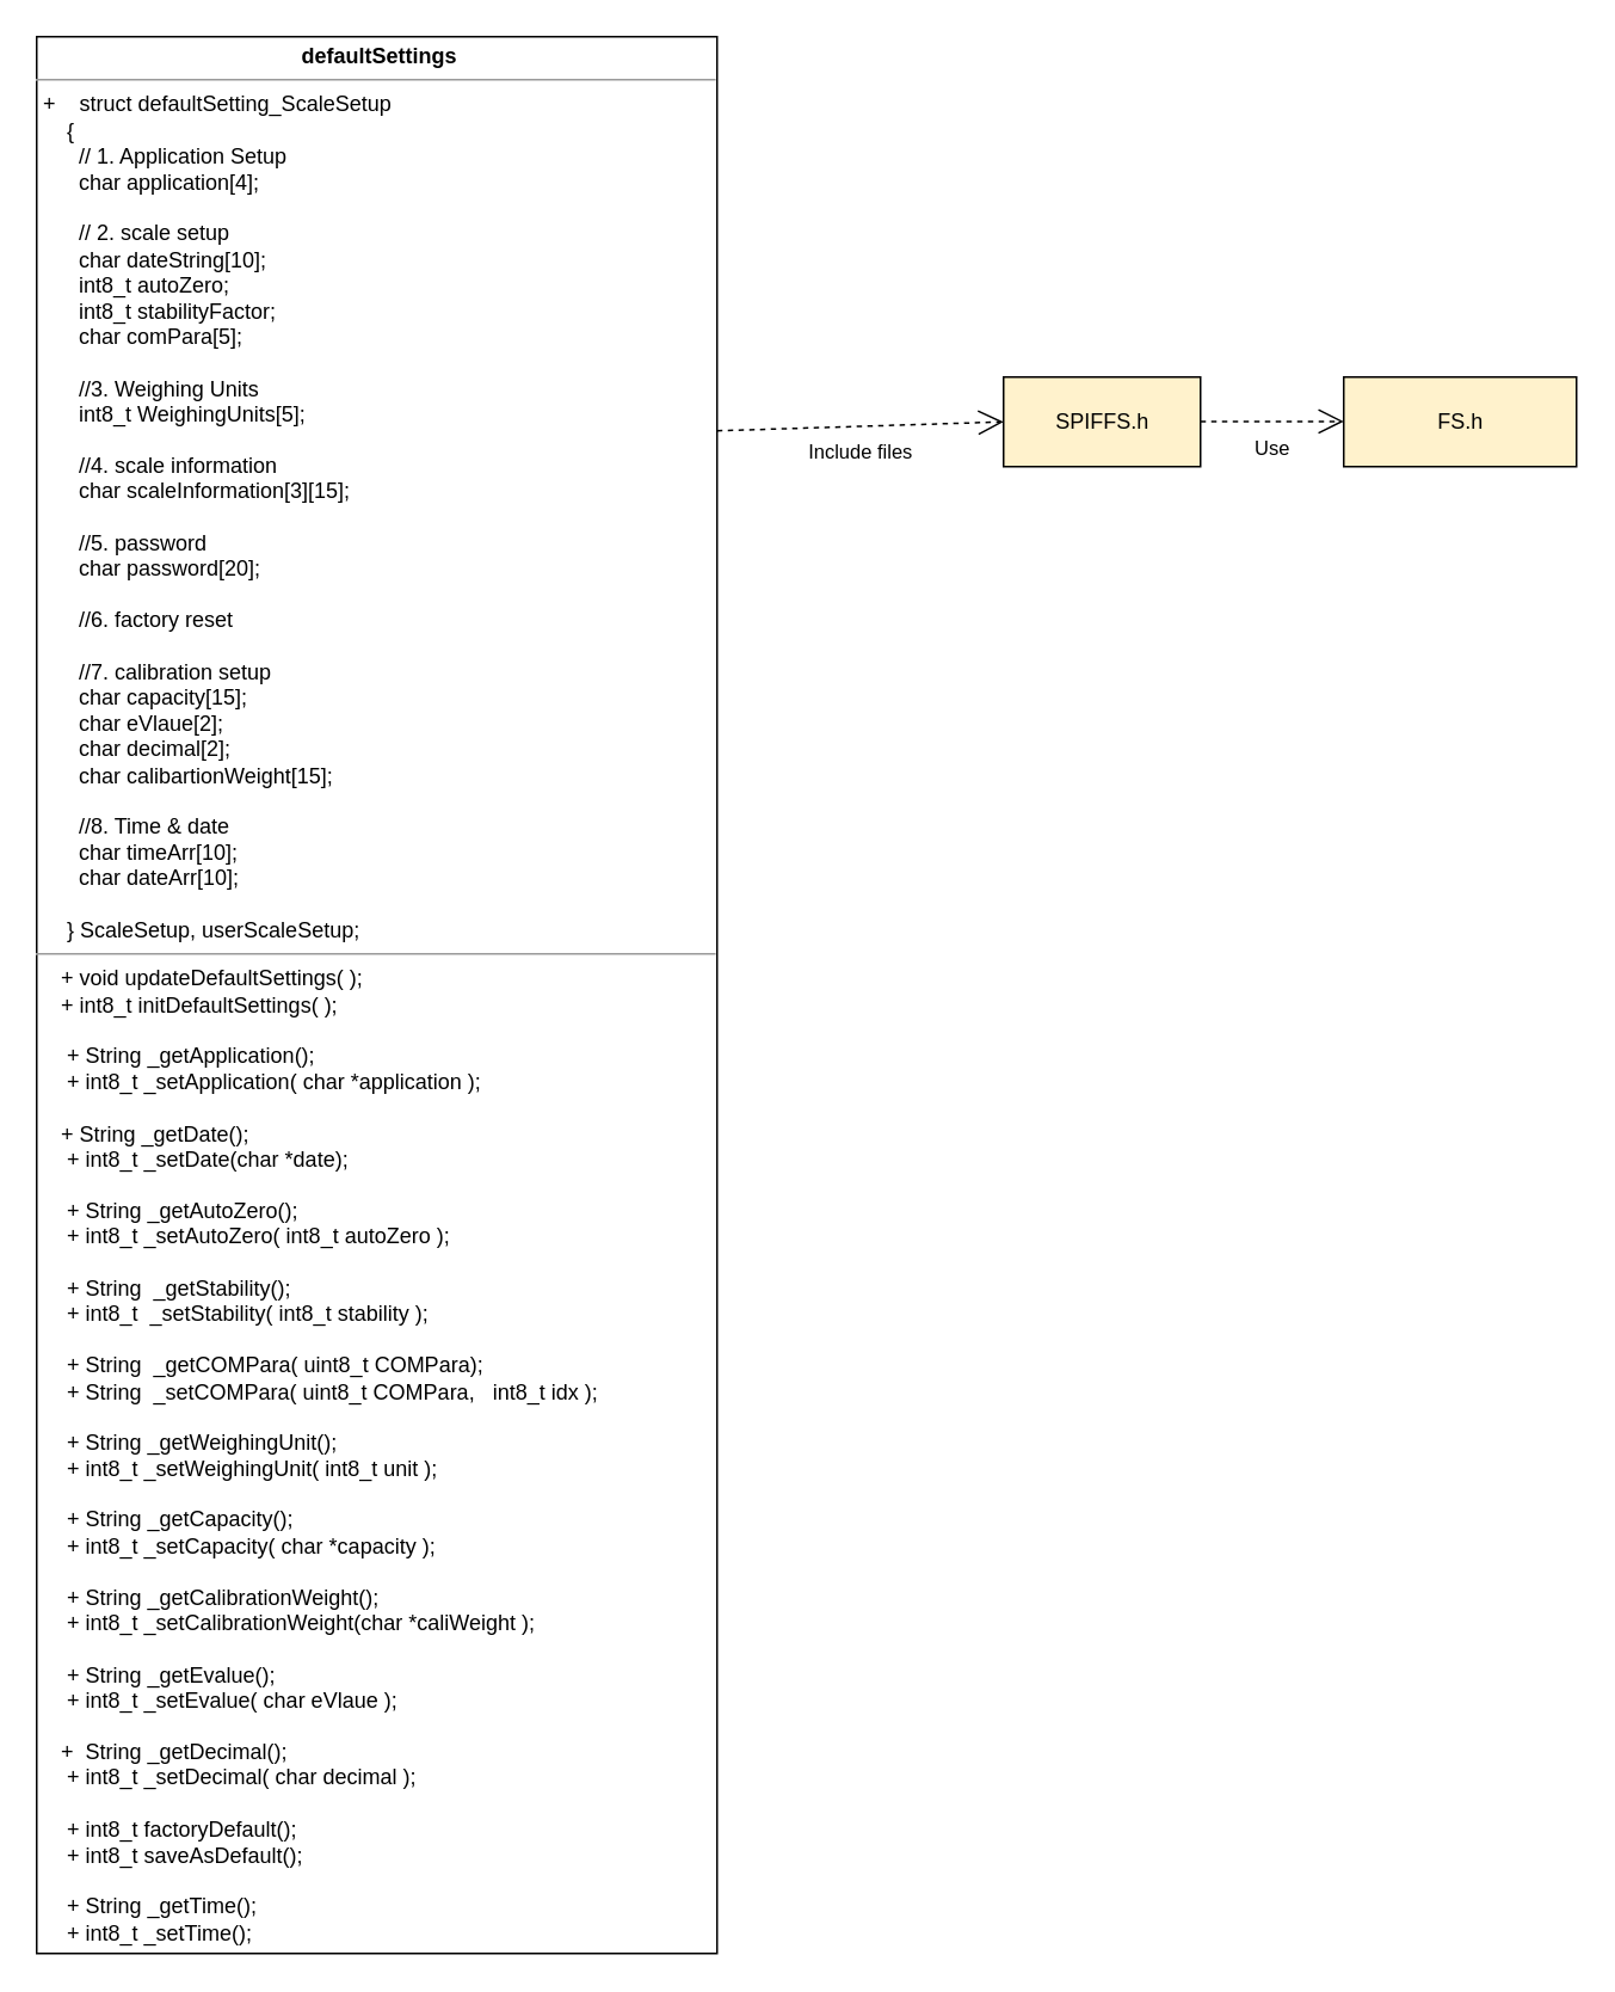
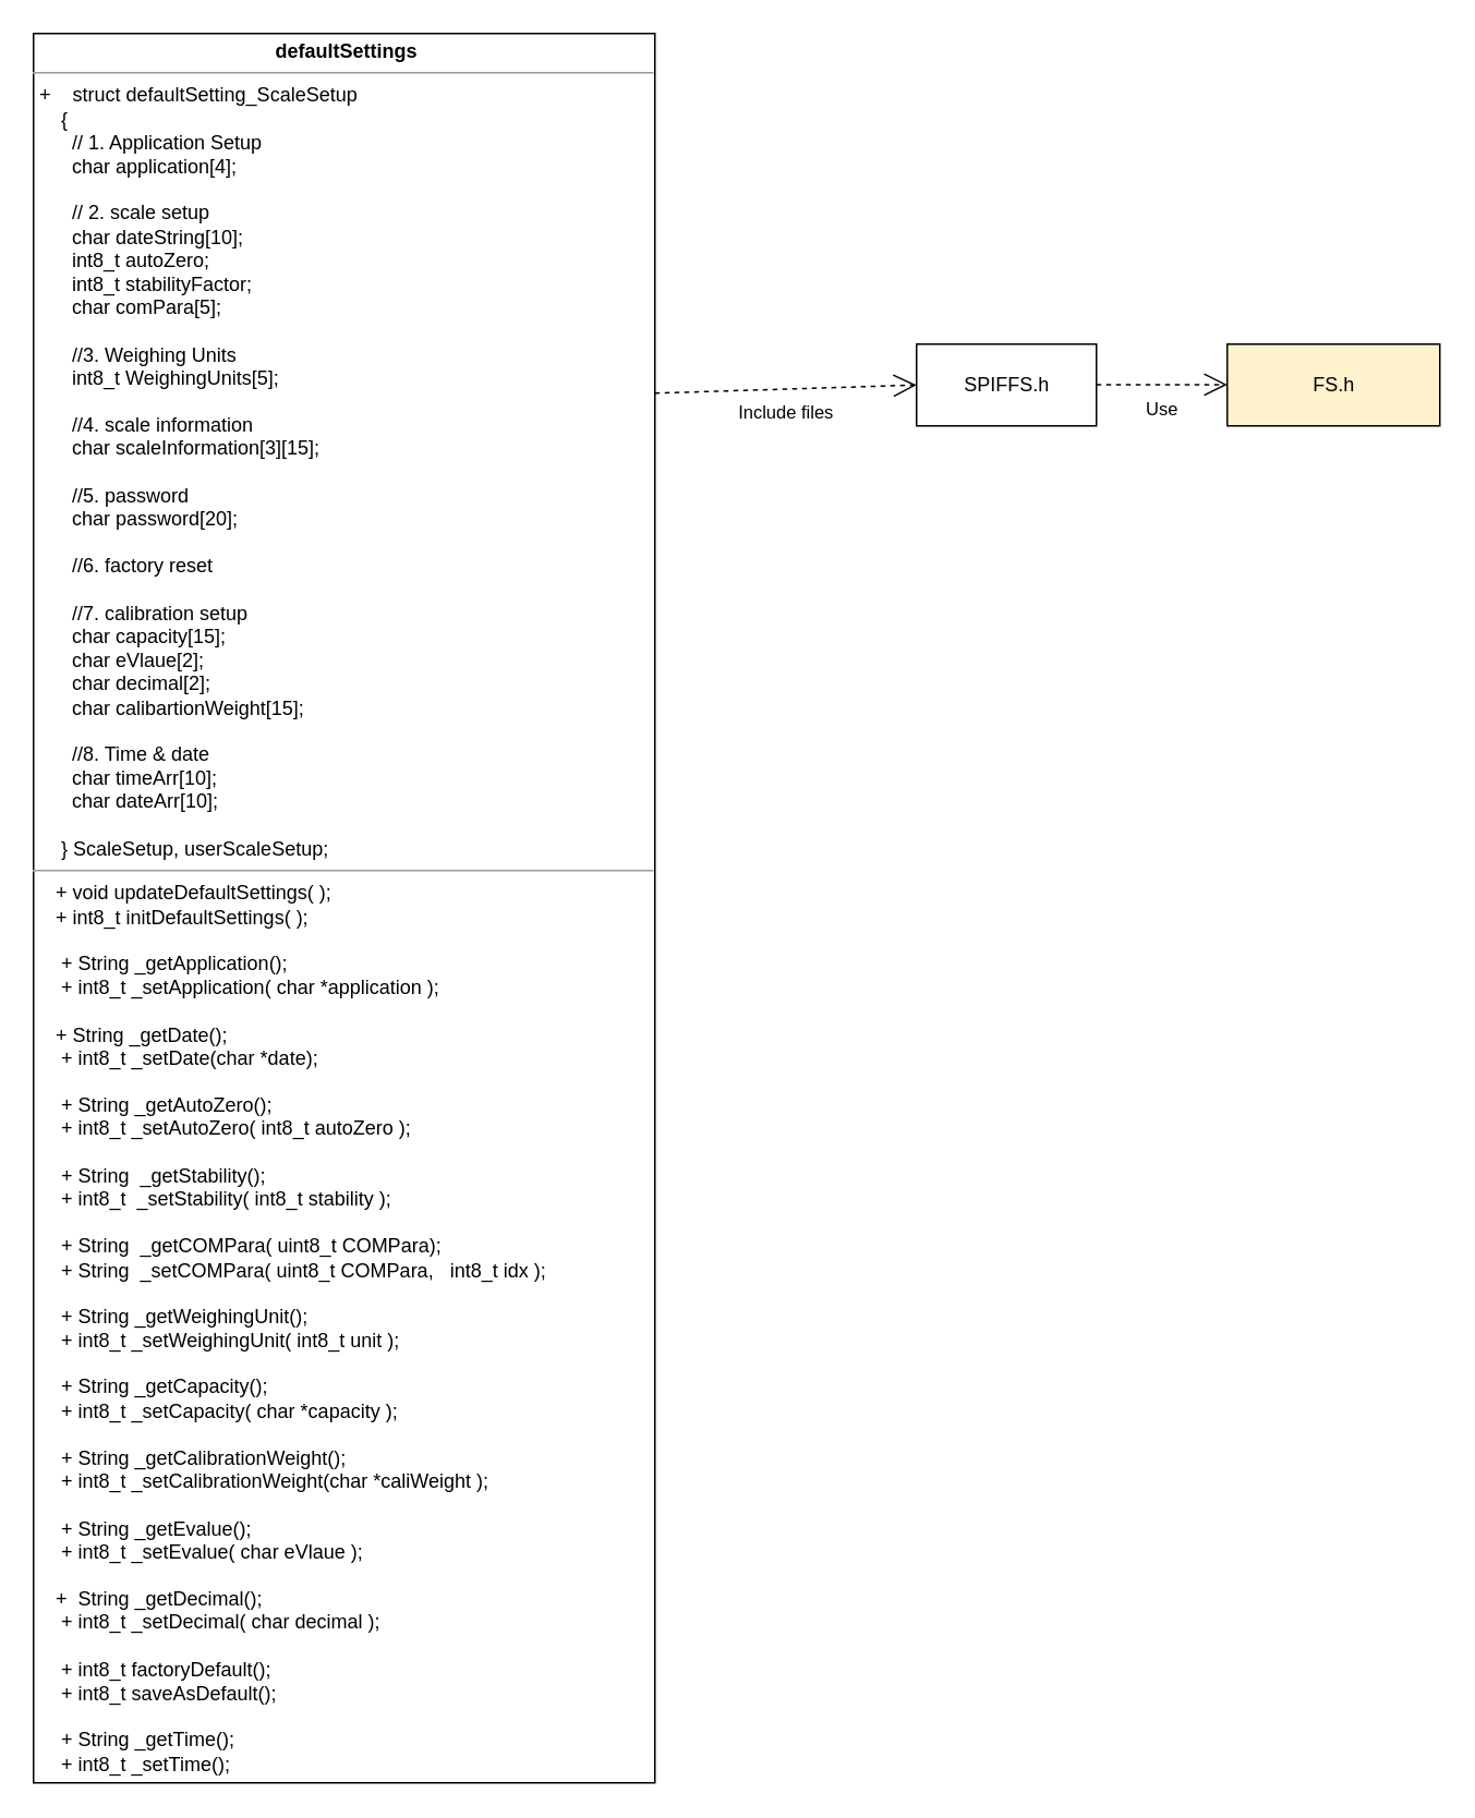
- <mxCell id="3" value="SPIFFS.h" style="html=1;fillColor=#fff2cc;" vertex="1" parent="1"><mxGeometry x="560" y="210" width="110" height="50" as="geometry" /></mxCell>
+ <mxCell id="3" value="SPIFFS.h" style="html=1;" vertex="1" parent="1"><mxGeometry x="560" y="210" width="110" height="50" as="geometry" /></mxCell>
